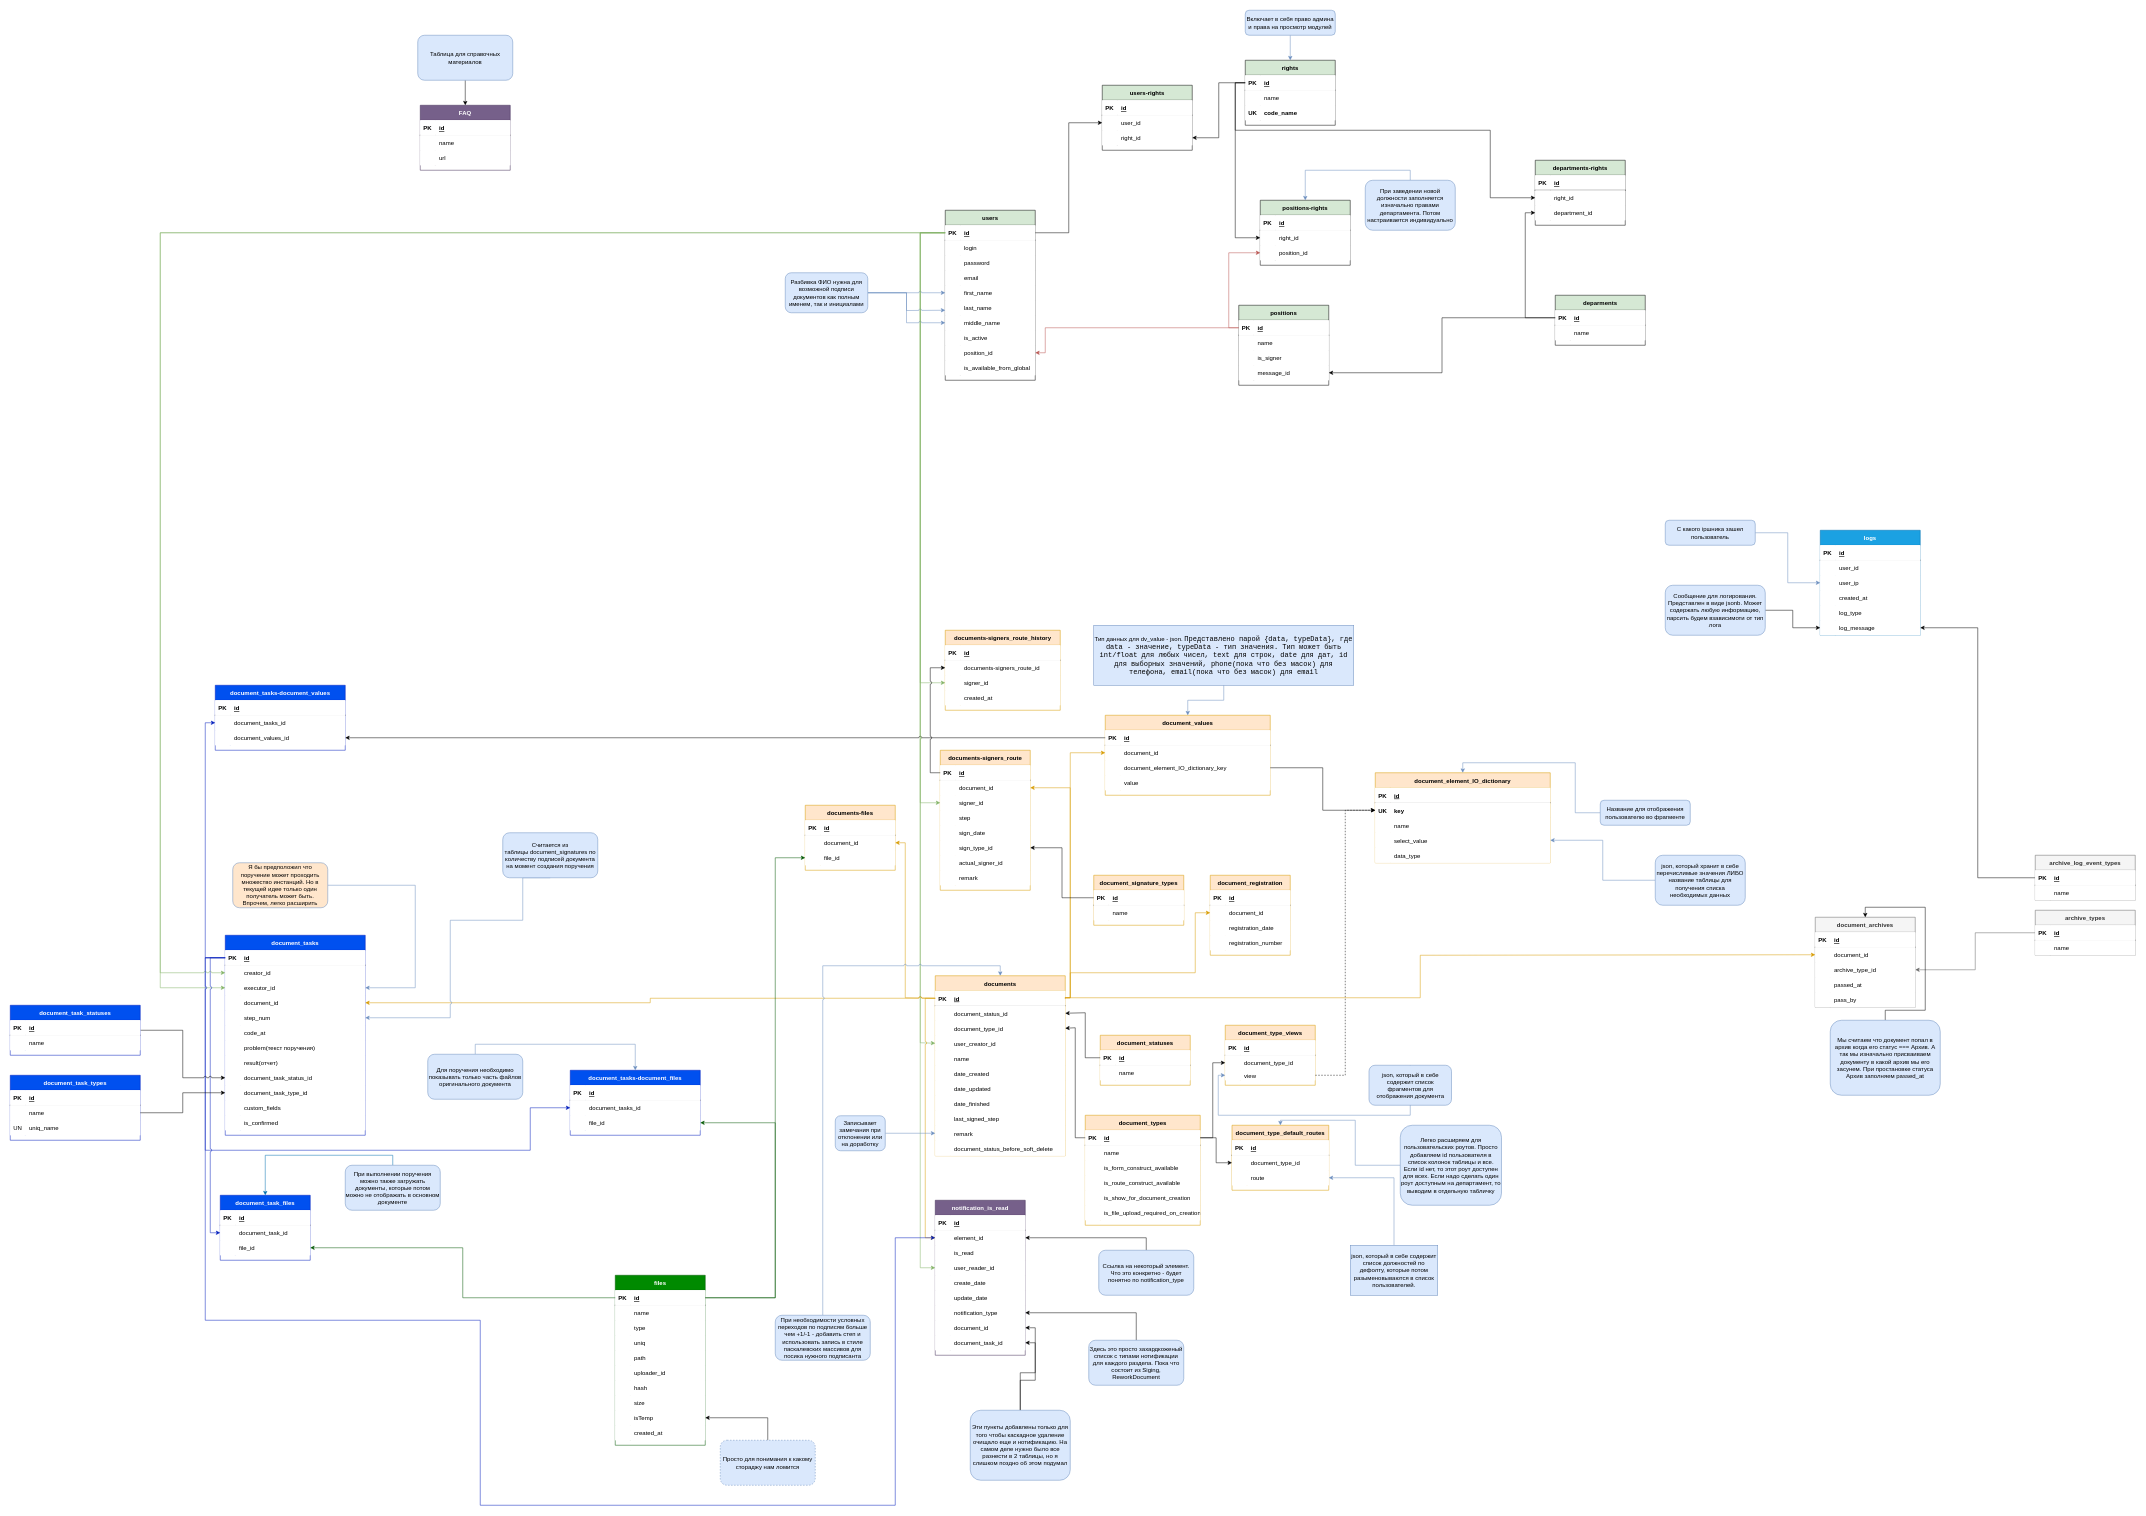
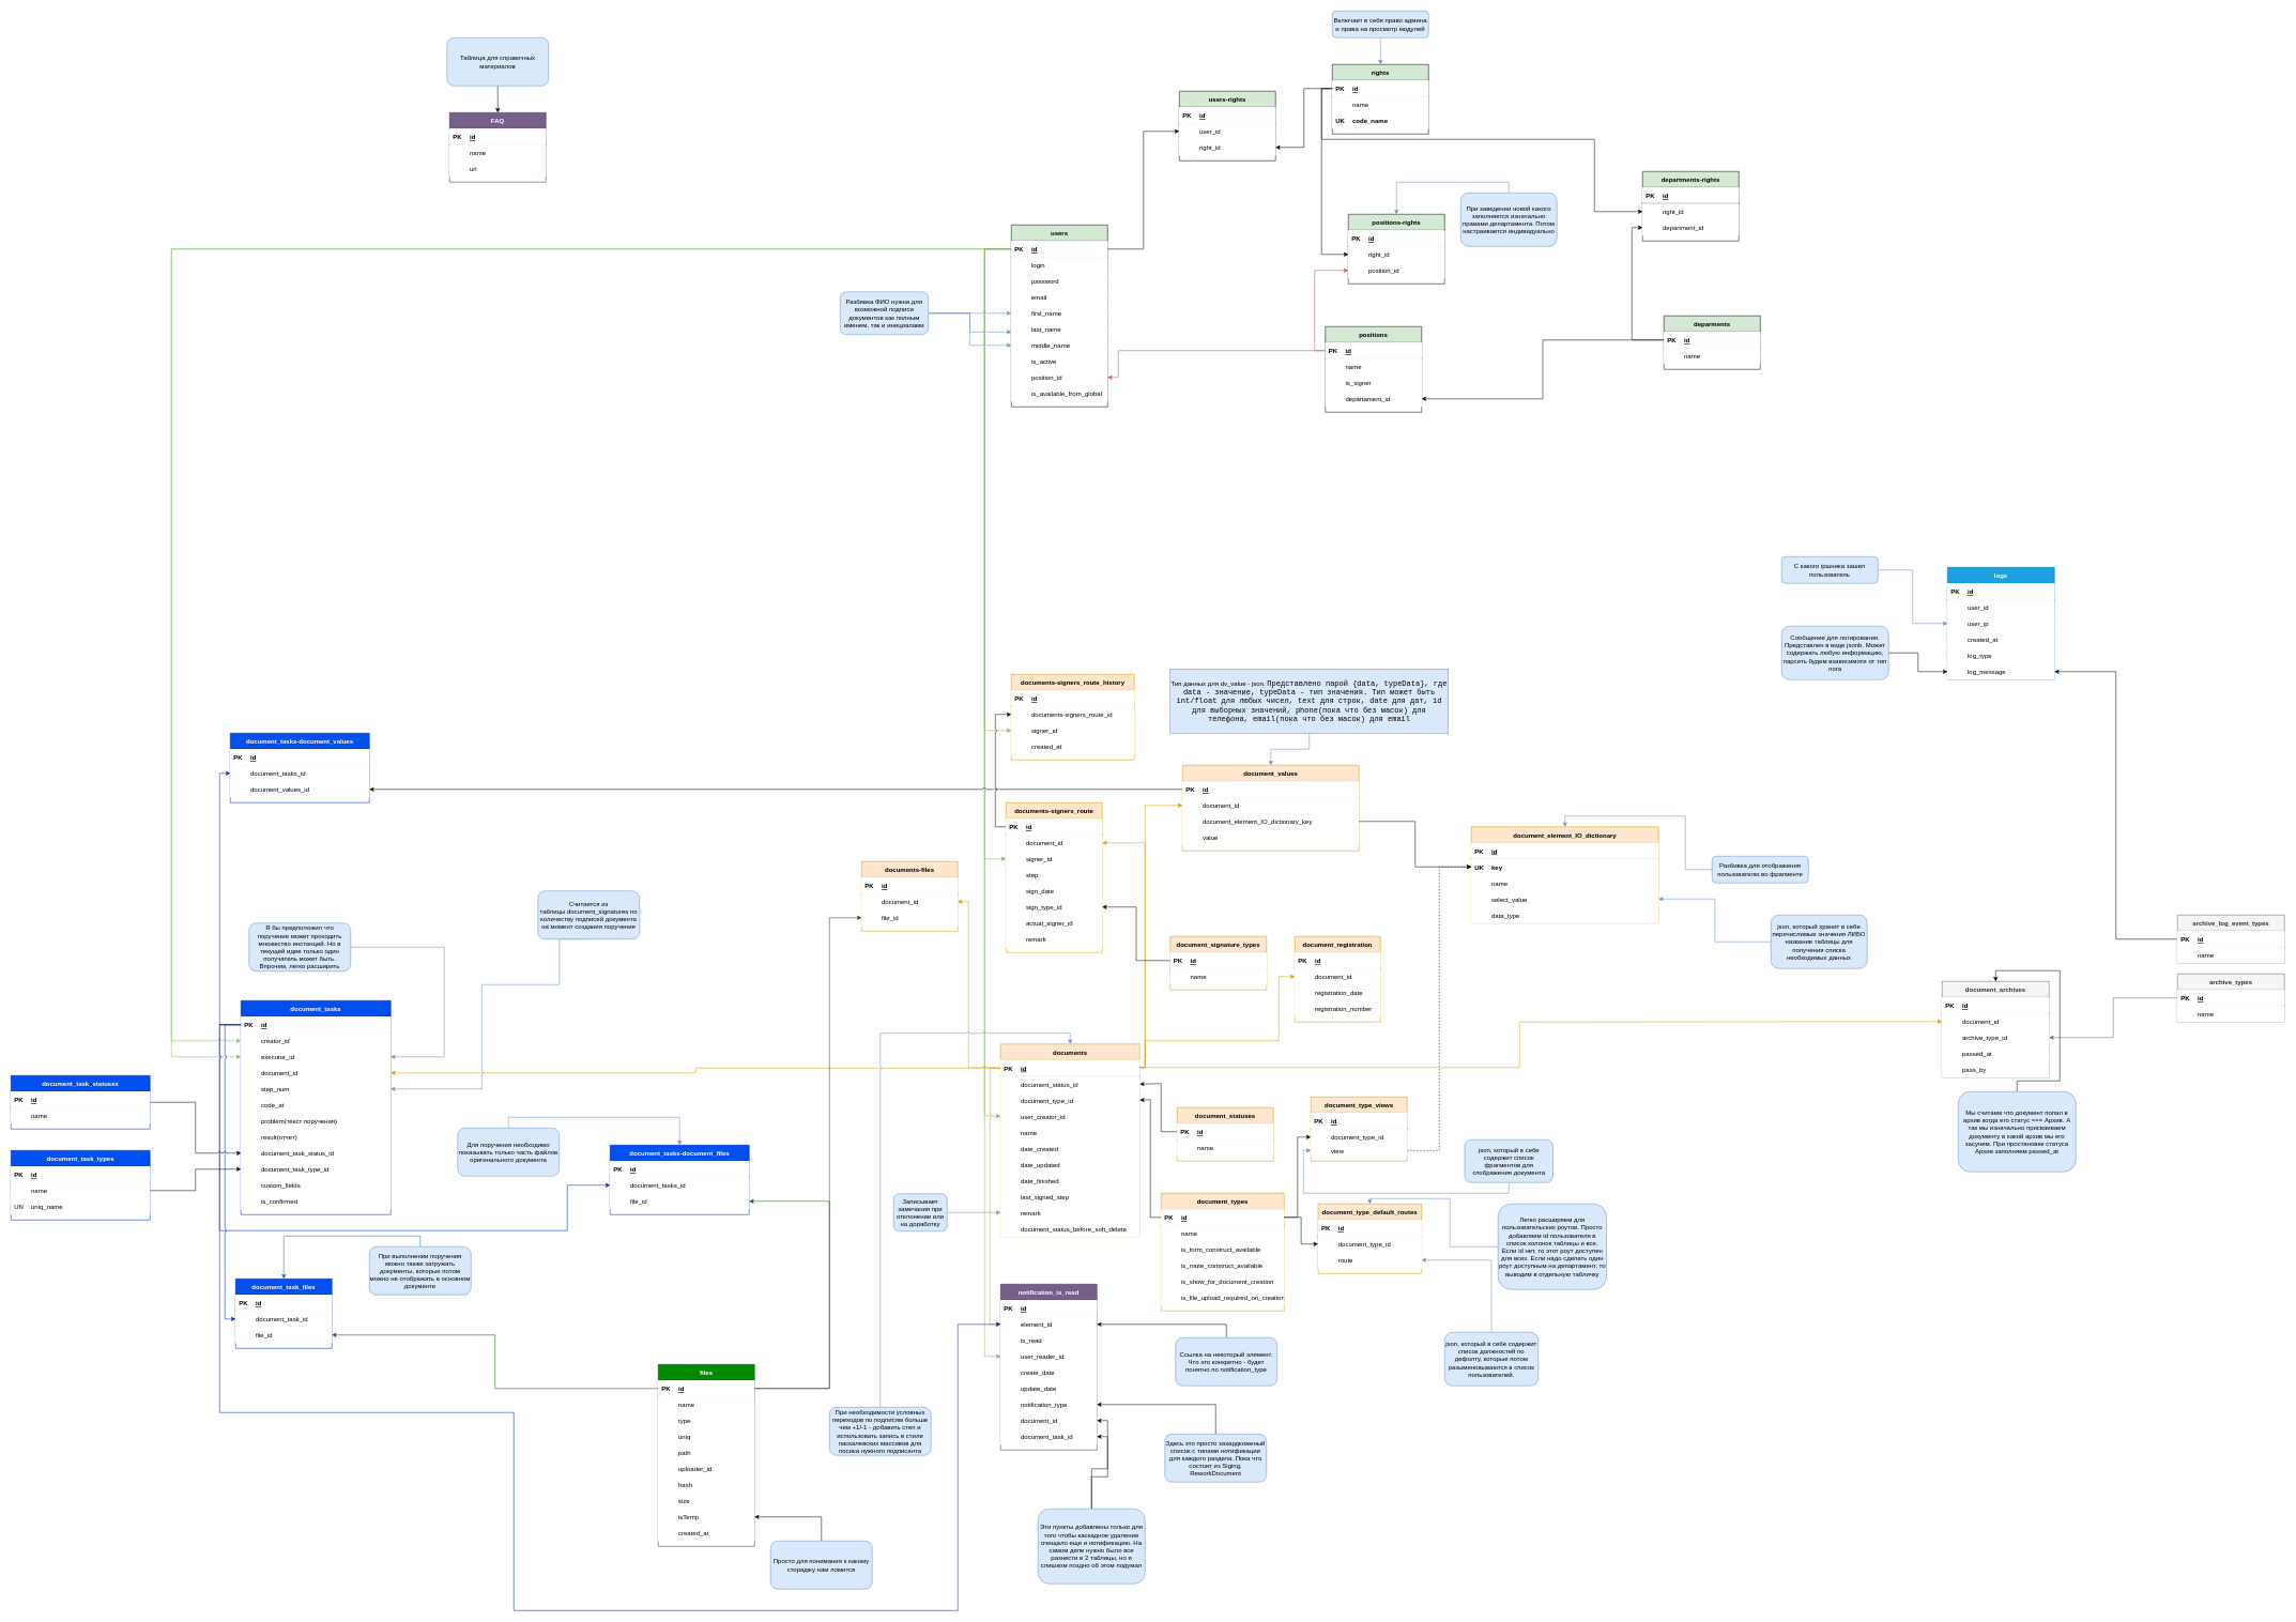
- <mxCell id="242" value="При заведении новой должности заполняется изначально правами департамента. Потом настраивается индивидуально" style="rounded=1;whiteSpace=wrap;html=1;swimlaneLine=1;backgroundOutline=0;fillColor=#dae8fc;strokeColor=#6c8ebf;" parent="1" vertex="1"><mxGeometry x="2730" y="360" width="180" height="100" as="geometry" /></mxCell>
+ <mxCell id="242" value="При заведении новой какого заполняется изначально правами департамента. Потом настраивается индивидуально" style="rounded=1;whiteSpace=wrap;html=1;swimlaneLine=1;backgroundOutline=0;fillColor=#dae8fc;strokeColor=#6c8ebf;" parent="1" vertex="1"><mxGeometry x="2730" y="360" width="180" height="100" as="geometry" /></mxCell>
- <mxCell id="45" value="message_id" style="shape=partialRectangle;connectable=0;top=0;left=0;bottom=0;right=0;align=left;spacingLeft=6;overflow=hidden;swimlaneLine=1;backgroundOutline=0;fontColor=#000000;" parent="43" vertex="1"><mxGeometry x="30" width="150" height="30" as="geometry"><mxRectangle width="150" height="30" as="alternateBounds" /></mxGeometry></mxCell>
+ <mxCell id="45" value="departament_id" style="shape=partialRectangle;connectable=0;top=0;left=0;bottom=0;right=0;align=left;spacingLeft=6;overflow=hidden;swimlaneLine=1;backgroundOutline=0;fontColor=#000000;" parent="43" vertex="1"><mxGeometry x="30" width="150" height="30" as="geometry"><mxRectangle width="150" height="30" as="alternateBounds" /></mxGeometry></mxCell>
- <mxCell id="316" value="Название для отображения пользователю во фрагменте" style="rounded=1;whiteSpace=wrap;html=1;swimlaneLine=1;backgroundOutline=0;fillColor=#dae8fc;strokeColor=#6c8ebf;" parent="1" vertex="1"><mxGeometry x="3200" y="1600" width="180" height="50" as="geometry" /></mxCell>
+ <mxCell id="316" value="Разбивка для отображения пользователю во фрагменте" style="rounded=1;whiteSpace=wrap;html=1;swimlaneLine=1;backgroundOutline=0;fillColor=#dae8fc;strokeColor=#6c8ebf;" parent="1" vertex="1"><mxGeometry x="3200" y="1600" width="180" height="50" as="geometry" /></mxCell>
- <mxCell id="298" value="Я бы предположил что поручение может проходить множество инстанций. Но в текущей идее только один получатель может быть. Впрочем, легко расширить" style="rounded=1;whiteSpace=wrap;html=1;swimlaneLine=1;backgroundOutline=0;fillColor=#ffe6cc;strokeColor=#6c8ebf;" parent="1" vertex="1"><mxGeometry x="465" y="1725" width="190" height="90" as="geometry" /></mxCell>
+ <mxCell id="298" value="Я бы предположил что поручение может проходить множество инстанций. Но в текущей идее только один получатель может быть. Впрочем, легко расширить" style="rounded=1;whiteSpace=wrap;html=1;swimlaneLine=1;backgroundOutline=0;fillColor=#dae8fc;strokeColor=#6c8ebf;" parent="1" vertex="1"><mxGeometry x="465" y="1725" width="190" height="90" as="geometry" /></mxCell>
- <mxCell id="241" value="json, который в себе содержит список должностей по дефолту, которые потом разыменовываются в список пользователей." style="whiteSpace=wrap;html=1;swimlaneLine=1;backgroundOutline=0;fillColor=#dae8fc;strokeColor=#6c8ebf;rounded=0;" parent="1" vertex="1"><mxGeometry x="2700" y="2490" width="175" height="100" as="geometry" /></mxCell>
+ <mxCell id="241" value="json, который в себе содержит список должностей по дефолту, которые потом разыменовываются в список пользователей." style="rounded=1;whiteSpace=wrap;html=1;swimlaneLine=1;backgroundOutline=0;fillColor=#dae8fc;strokeColor=#6c8ebf;" parent="1" vertex="1"><mxGeometry x="2700" y="2490" width="175" height="100" as="geometry" /></mxCell>
- <mxCell id="446" value="Просто для понимания к какому стораджу нам ломится" style="rounded=1;whiteSpace=wrap;html=1;swimlaneLine=1;backgroundOutline=0;fillColor=#dae8fc;strokeColor=#6c8ebf;dashed=1;" parent="1" vertex="1"><mxGeometry x="1440" y="2880" width="190" height="90" as="geometry" /></mxCell>
+ <mxCell id="446" value="Просто для понимания к какому стораджу нам ломится" style="rounded=1;whiteSpace=wrap;html=1;swimlaneLine=1;backgroundOutline=0;fillColor=#dae8fc;strokeColor=#6c8ebf;" parent="1" vertex="1"><mxGeometry x="1440" y="2880" width="190" height="90" as="geometry" /></mxCell>
